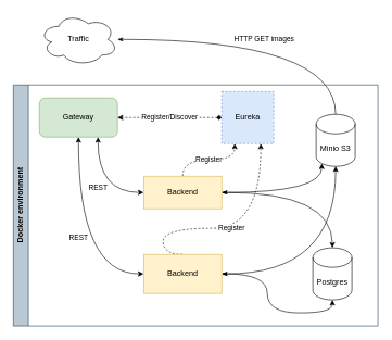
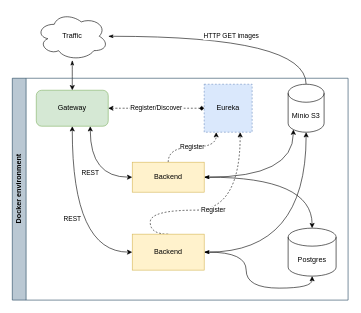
+ <mxCell id="7" style="edgeStyle=orthogonalEdgeStyle;curved=1;rounded=0;orthogonalLoop=1;jettySize=auto;html=1;entryX=0.5;entryY=0;entryDx=0;entryDy=0;strokeColor=default;startArrow=classicThin;startFill=1;" edge="1" parent="1" source="9" target="2"><mxGeometry relative="1" as="geometry" /></mxCell>
- <mxCell id="14" value="Minio S3" style="shape=cylinder3;whiteSpace=wrap;html=1;boundedLbl=1;backgroundOutline=1;size=15;" vertex="1" parent="12"><mxGeometry x="465" y="45" width="60" height="80" as="geometry" /></mxCell>
+ <mxCell id="14" value="Minio S3" style="shape=cylinder3;whiteSpace=wrap;html=1;boundedLbl=1;backgroundOutline=1;size=15;" vertex="1" parent="12"><mxGeometry x="460" y="10" width="60" height="80" as="geometry" /></mxCell>
- <mxCell id="13" value="Postgres" style="shape=cylinder3;whiteSpace=wrap;html=1;boundedLbl=1;backgroundOutline=1;size=15;" vertex="1" parent="12"><mxGeometry x="460" y="250" width="60" height="80" as="geometry" /></mxCell>
+ <mxCell id="13" value="Postgres" style="shape=cylinder3;whiteSpace=wrap;html=1;boundedLbl=1;backgroundOutline=1;size=15;" vertex="1" parent="12"><mxGeometry x="460" y="250" width="80" height="80" as="geometry" /></mxCell>
